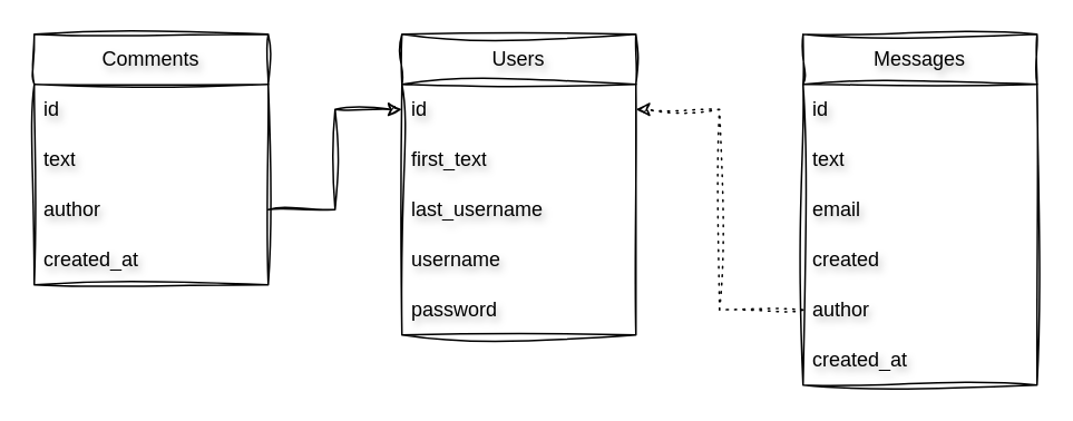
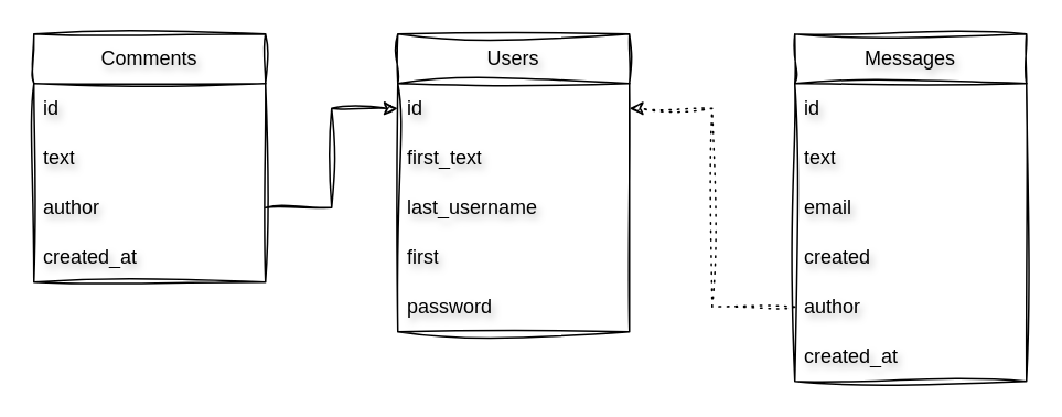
- <mxCell id="6" value="username" style="text;strokeColor=none;fillColor=none;align=left;verticalAlign=middle;spacingLeft=4;spacingRight=4;overflow=hidden;points=[[0,0.5],[1,0.5]];portConstraint=eastwest;rotatable=0;whiteSpace=wrap;html=1;textShadow=1;sketch=1;curveFitting=1;jiggle=2;" vertex="1" parent="2"><mxGeometry y="120" width="140" height="30" as="geometry" /></mxCell>
+ <mxCell id="6" value="first" style="text;strokeColor=none;fillColor=none;align=left;verticalAlign=middle;spacingLeft=4;spacingRight=4;overflow=hidden;points=[[0,0.5],[1,0.5]];portConstraint=eastwest;rotatable=0;whiteSpace=wrap;html=1;textShadow=1;sketch=1;curveFitting=1;jiggle=2;" vertex="1" parent="2"><mxGeometry y="120" width="140" height="30" as="geometry" /></mxCell>
